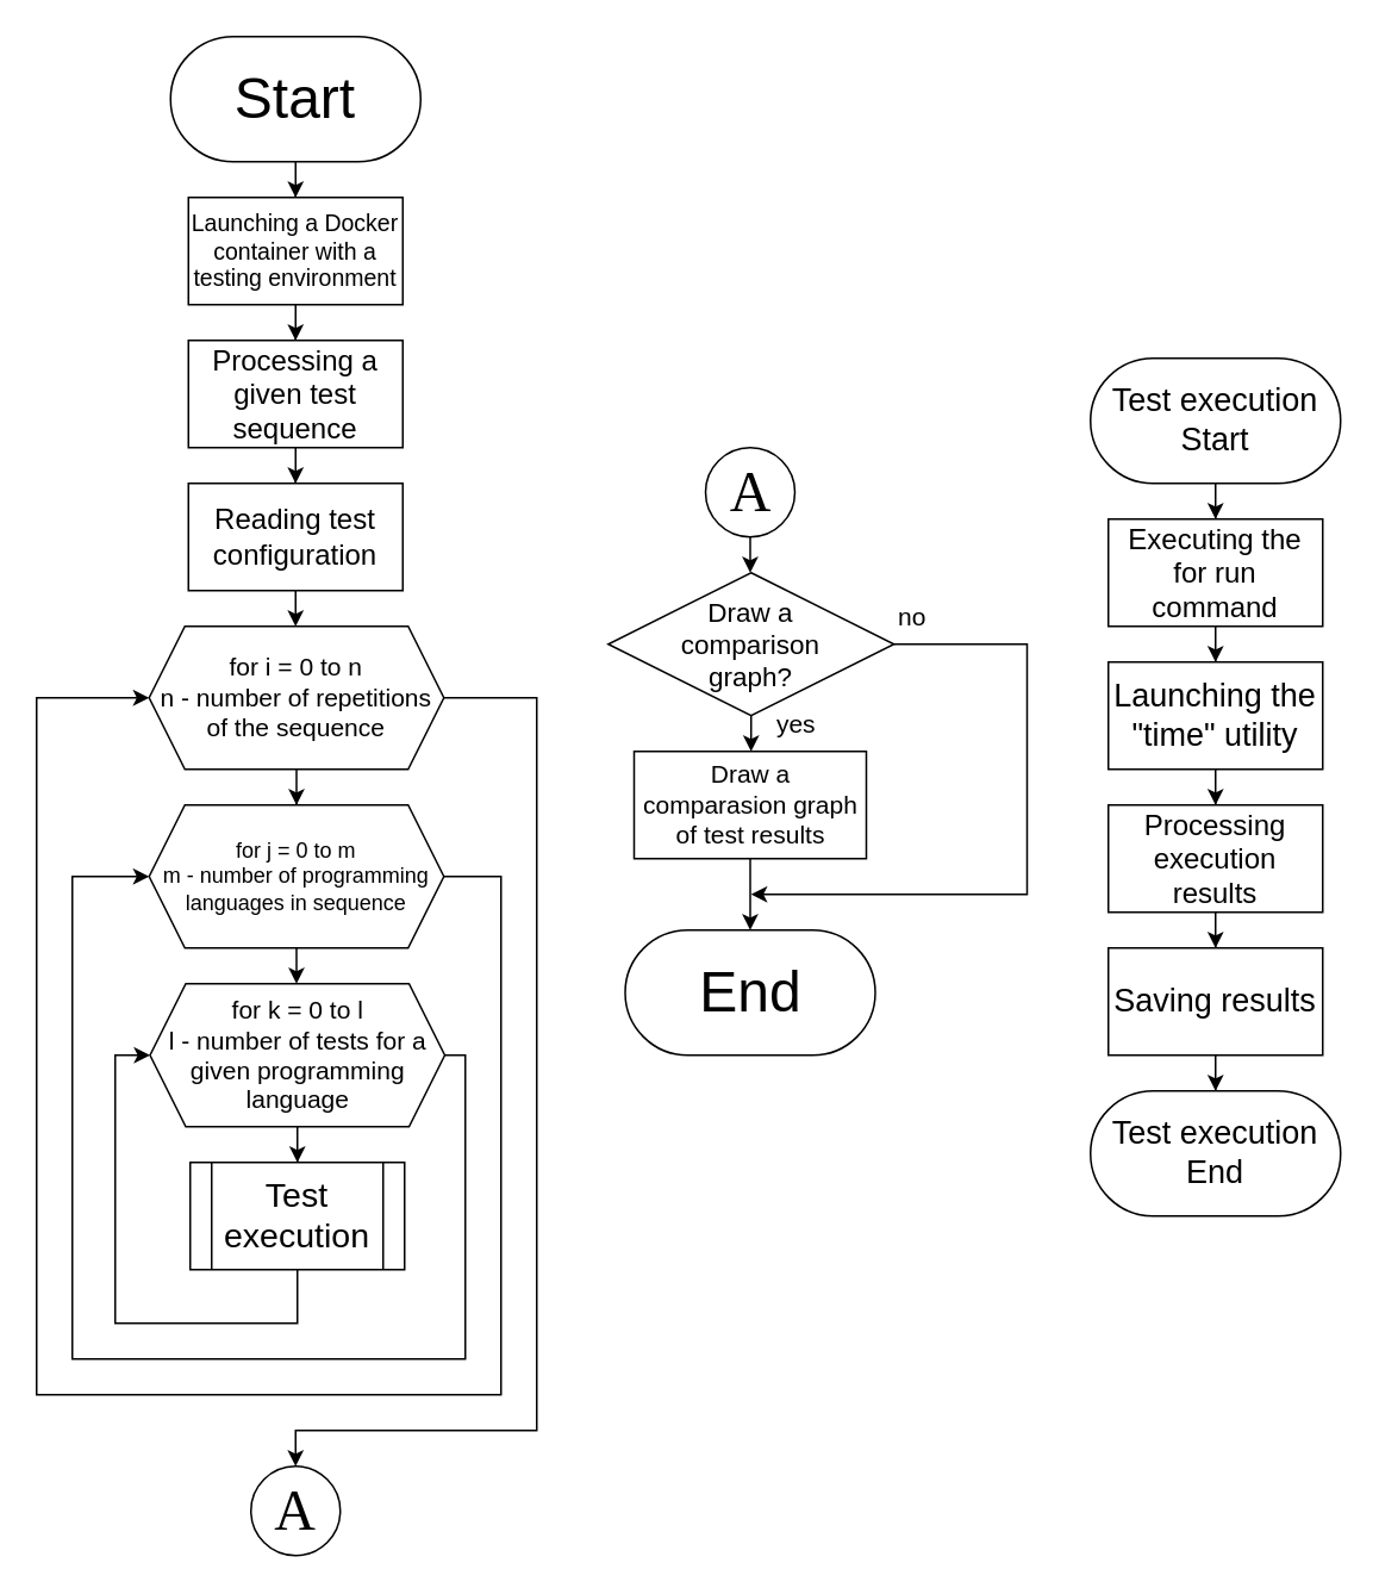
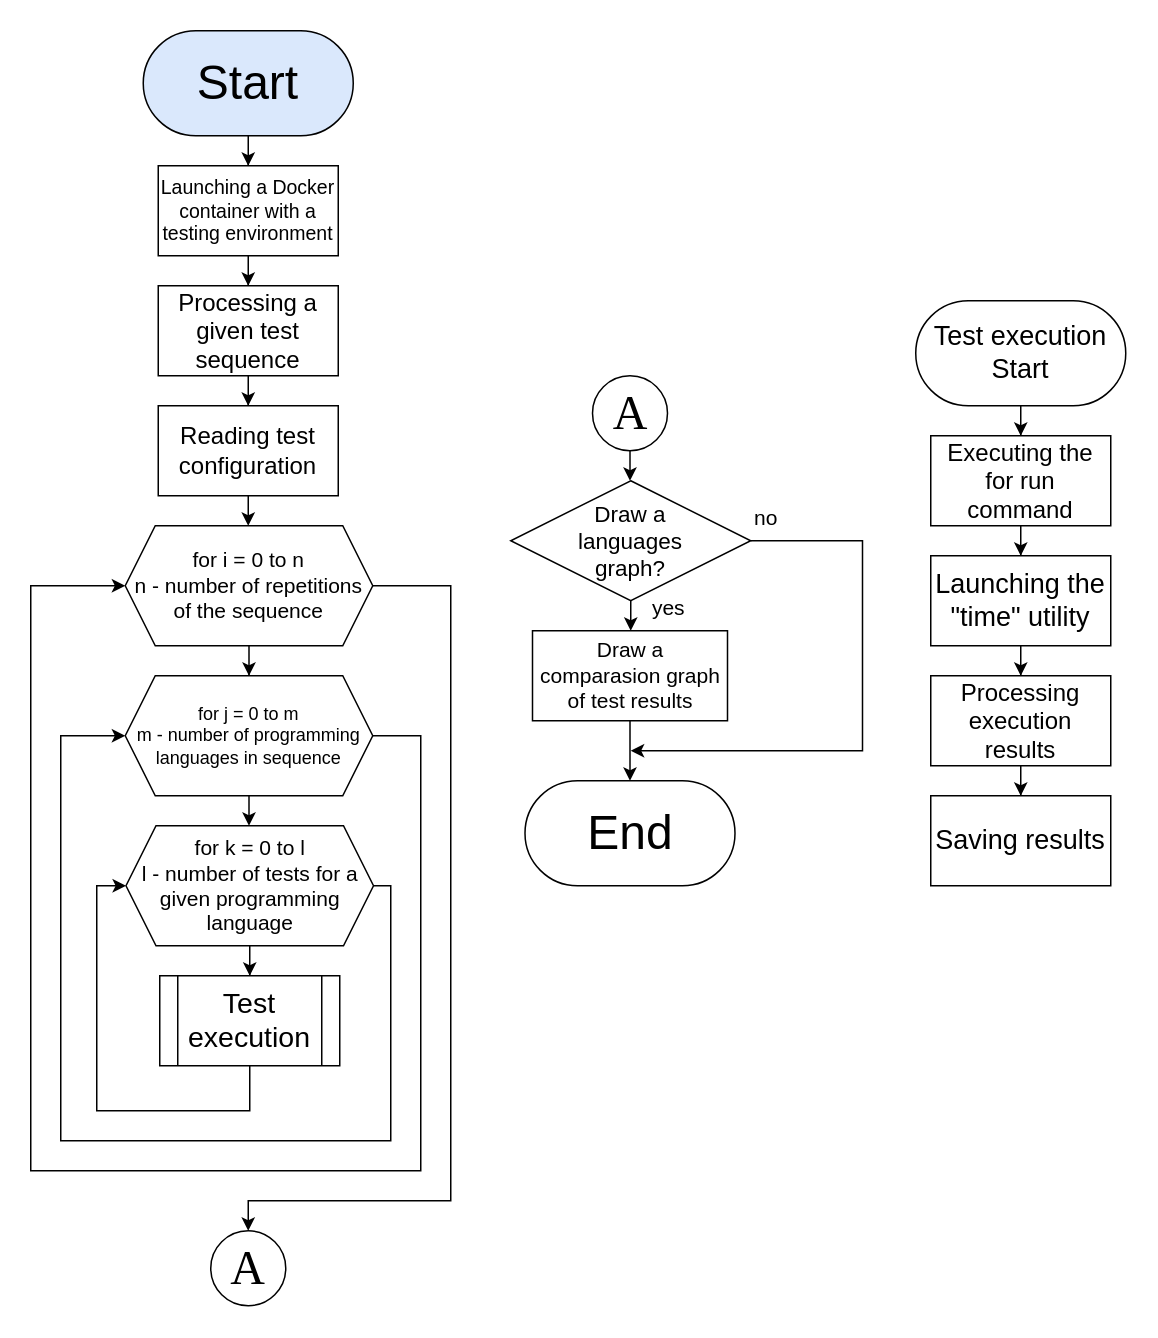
- <mxCell id="3" value="Start" style="rounded=1;whiteSpace=wrap;html=1;arcSize=50;fontFamily=Arial;fontStyle=0;fontSize=32;" parent="1" vertex="1"><mxGeometry x="95" y="20" width="140" height="70" as="geometry" /></mxCell>
+ <mxCell id="3" value="Start" style="rounded=1;whiteSpace=wrap;html=1;arcSize=50;fontFamily=Arial;fontStyle=0;fontSize=32;fillColor=#dae8fc;" parent="1" vertex="1"><mxGeometry x="95" y="20" width="140" height="70" as="geometry" /></mxCell>
- <mxCell id="34" value="Draw&amp;nbsp;a &lt;br style=&quot;font-size: 15px;&quot;&gt;comparison&lt;br style=&quot;font-size: 15px;&quot;&gt;graph?" style="rhombus;whiteSpace=wrap;html=1;fontFamily=Arial;fontStyle=0;fontSize=15;" parent="1" vertex="1"><mxGeometry x="340" y="320" width="160" height="80" as="geometry" /></mxCell>
+ <mxCell id="34" value="Draw&amp;nbsp;a &lt;br style=&quot;font-size: 15px;&quot;&gt;languages&lt;br style=&quot;font-size: 15px;&quot;&gt;graph?" style="rhombus;whiteSpace=wrap;html=1;fontFamily=Arial;fontStyle=0;fontSize=15;" parent="1" vertex="1"><mxGeometry x="340" y="320" width="160" height="80" as="geometry" /></mxCell>
- <mxCell id="29" style="edgeStyle=orthogonalEdgeStyle;rounded=0;orthogonalLoop=1;jettySize=auto;html=1;fontFamily=Arial;fontStyle=0" parent="1" source="30" target="31" edge="1"><mxGeometry relative="1" as="geometry" /></mxCell>
- <mxCell id="31" value="Test execution&lt;br style=&quot;font-size: 18px;&quot;&gt;End" style="rounded=1;whiteSpace=wrap;html=1;arcSize=50;fontFamily=Arial;fontStyle=0;fontSize=18;" parent="1" vertex="1"><mxGeometry x="610" y="610" width="140" height="70" as="geometry" /></mxCell>
